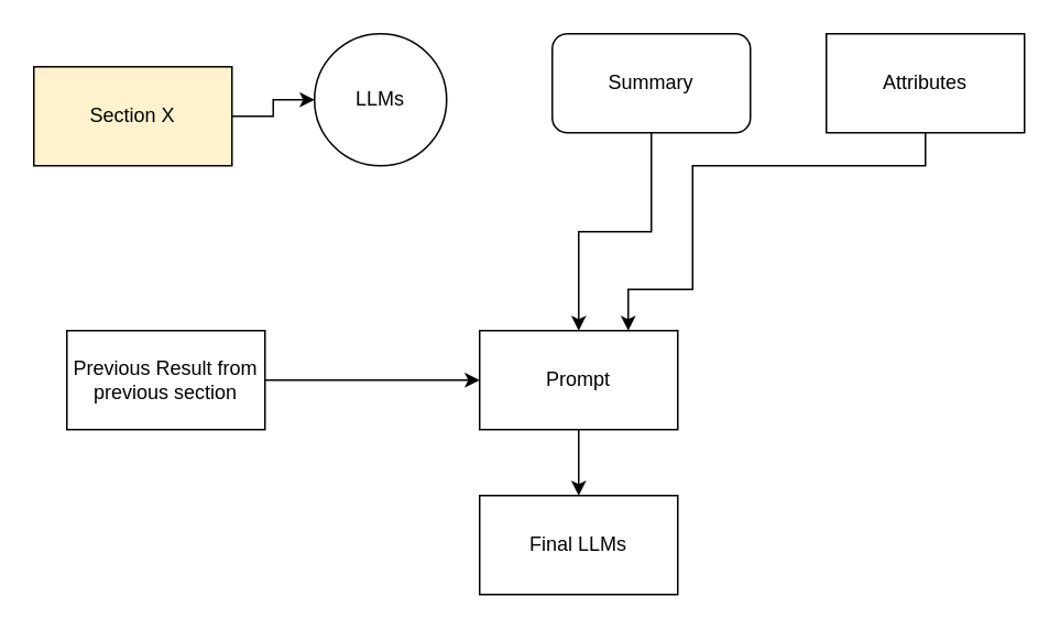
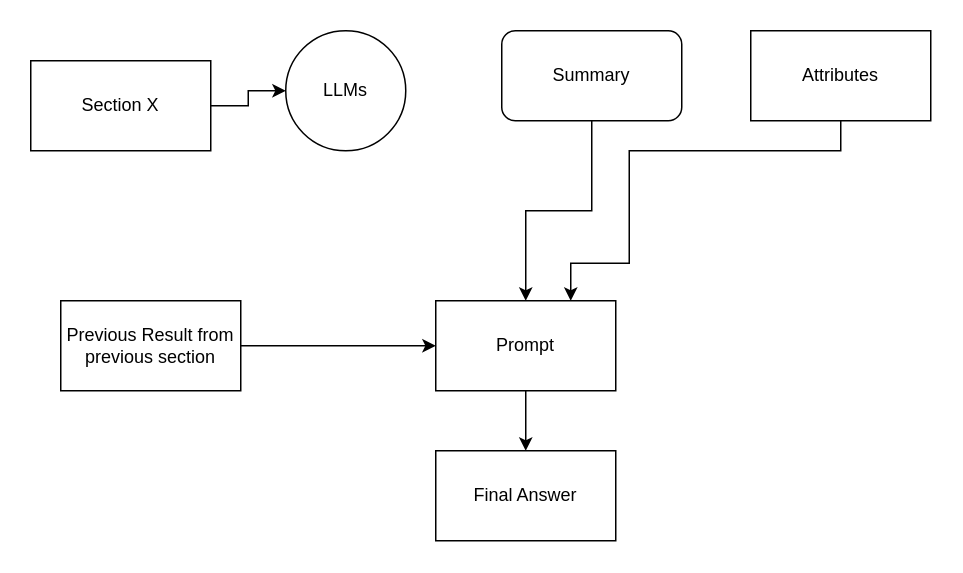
- <mxCell id="2" value="Section X" style="rounded=0;whiteSpace=wrap;html=1;fillColor=#fff2cc;" vertex="1" parent="1"><mxGeometry x="20" y="40" width="120" height="60" as="geometry" /></mxCell>
+ <mxCell id="2" value="Section X" style="rounded=0;whiteSpace=wrap;html=1;" vertex="1" parent="1"><mxGeometry x="20" y="40" width="120" height="60" as="geometry" /></mxCell>
- <mxCell id="13" value="Final LLMs" style="rounded=0;whiteSpace=wrap;html=1;" vertex="1" parent="1"><mxGeometry x="290" y="300" width="120" height="60" as="geometry" /></mxCell>
+ <mxCell id="13" value="Final Answer" style="rounded=0;whiteSpace=wrap;html=1;" vertex="1" parent="1"><mxGeometry x="290" y="300" width="120" height="60" as="geometry" /></mxCell>
